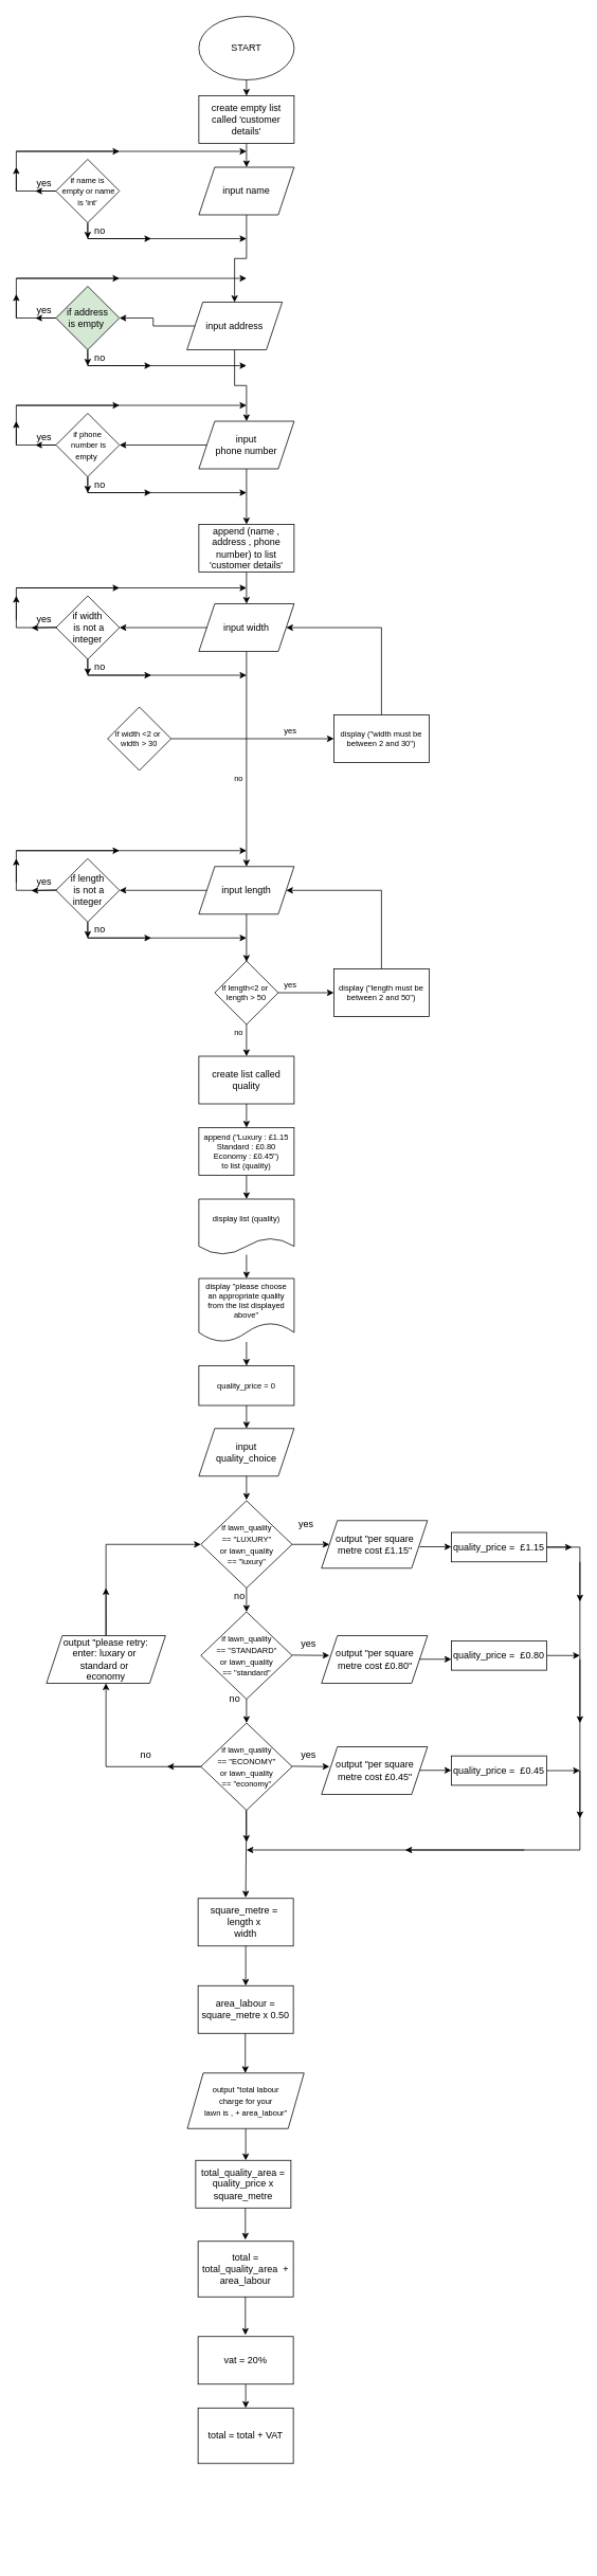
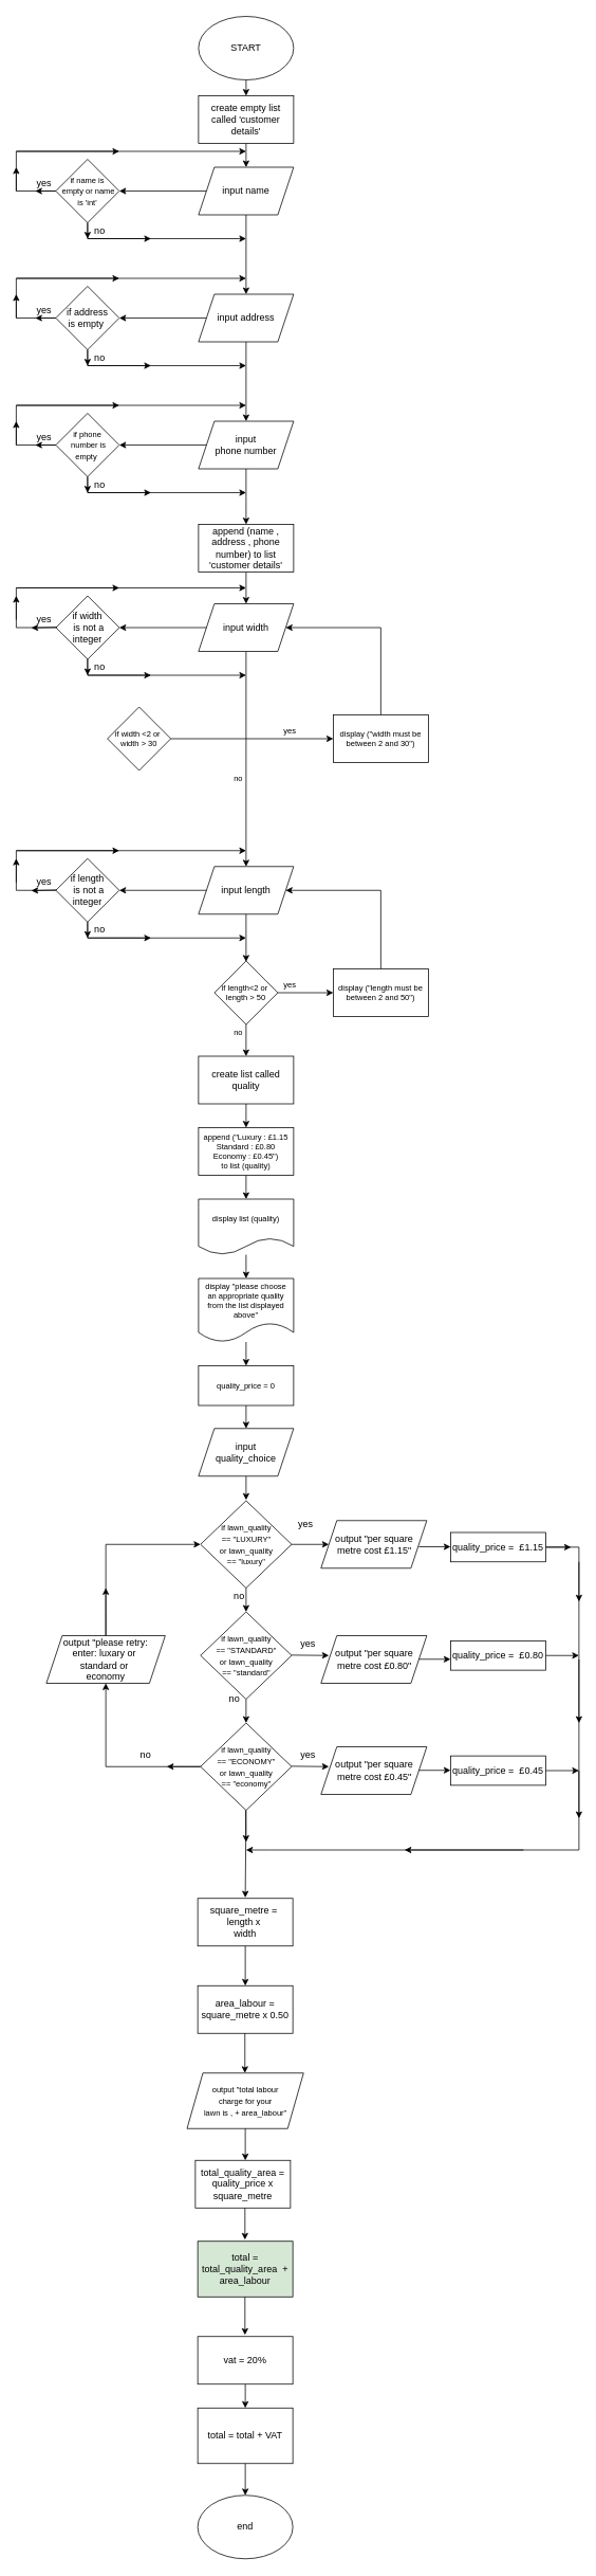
+ <mxCell id="7" style="edgeStyle=orthogonalEdgeStyle;rounded=0;orthogonalLoop=1;jettySize=auto;html=1;entryX=1;entryY=0.5;entryDx=0;entryDy=0;" parent="1" source="8" target="11" edge="1"><mxGeometry relative="1" as="geometry"><mxPoint x="210" y="240" as="targetPoint" /></mxGeometry></mxCell>
- <mxCell id="24" value="if address &lt;br&gt;is empty&amp;nbsp;" style="rhombus;whiteSpace=wrap;html=1;fillColor=#d5e8d4;" parent="1" vertex="1"><mxGeometry x="70" y="360" width="80" height="80" as="geometry" /></mxCell>
+ <mxCell id="24" value="if address &lt;br&gt;is empty&amp;nbsp;" style="rhombus;whiteSpace=wrap;html=1;" parent="1" vertex="1"><mxGeometry x="70" y="360" width="80" height="80" as="geometry" /></mxCell>
- <mxCell id="21" value="input address" style="shape=parallelogram;perimeter=parallelogramPerimeter;whiteSpace=wrap;html=1;fixedSize=1;" parent="1" vertex="1"><mxGeometry x="235" y="380" width="120" height="60" as="geometry" /></mxCell>
+ <mxCell id="21" value="input address" style="shape=parallelogram;perimeter=parallelogramPerimeter;whiteSpace=wrap;html=1;fixedSize=1;" parent="1" vertex="1"><mxGeometry x="250" y="370" width="120" height="60" as="geometry" /></mxCell>
- <mxCell id="147" value="total =&lt;br&gt;total_quality_area&amp;nbsp; + area_labour" style="rounded=0;whiteSpace=wrap;html=1;" parent="1" vertex="1"><mxGeometry x="249" y="2823" width="120" height="70" as="geometry" /></mxCell>
+ <mxCell id="147" value="total =&lt;br&gt;total_quality_area&amp;nbsp; + area_labour" style="rounded=0;whiteSpace=wrap;html=1;fillColor=#d5e8d4;" parent="1" vertex="1"><mxGeometry x="249" y="2823" width="120" height="70" as="geometry" /></mxCell>
+ <mxCell id="148" style="edgeStyle=orthogonalEdgeStyle;rounded=0;orthogonalLoop=1;jettySize=auto;html=1;entryX=0.5;entryY=0;entryDx=0;entryDy=0;fontSize=10;" parent="1" source="149" target="139" edge="1"><mxGeometry relative="1" as="geometry" /></mxCell>
+ <mxCell id="139" value="end" style="ellipse;whiteSpace=wrap;html=1;" parent="1" vertex="1"><mxGeometry x="249" y="3143" width="120" height="80" as="geometry" /></mxCell>
